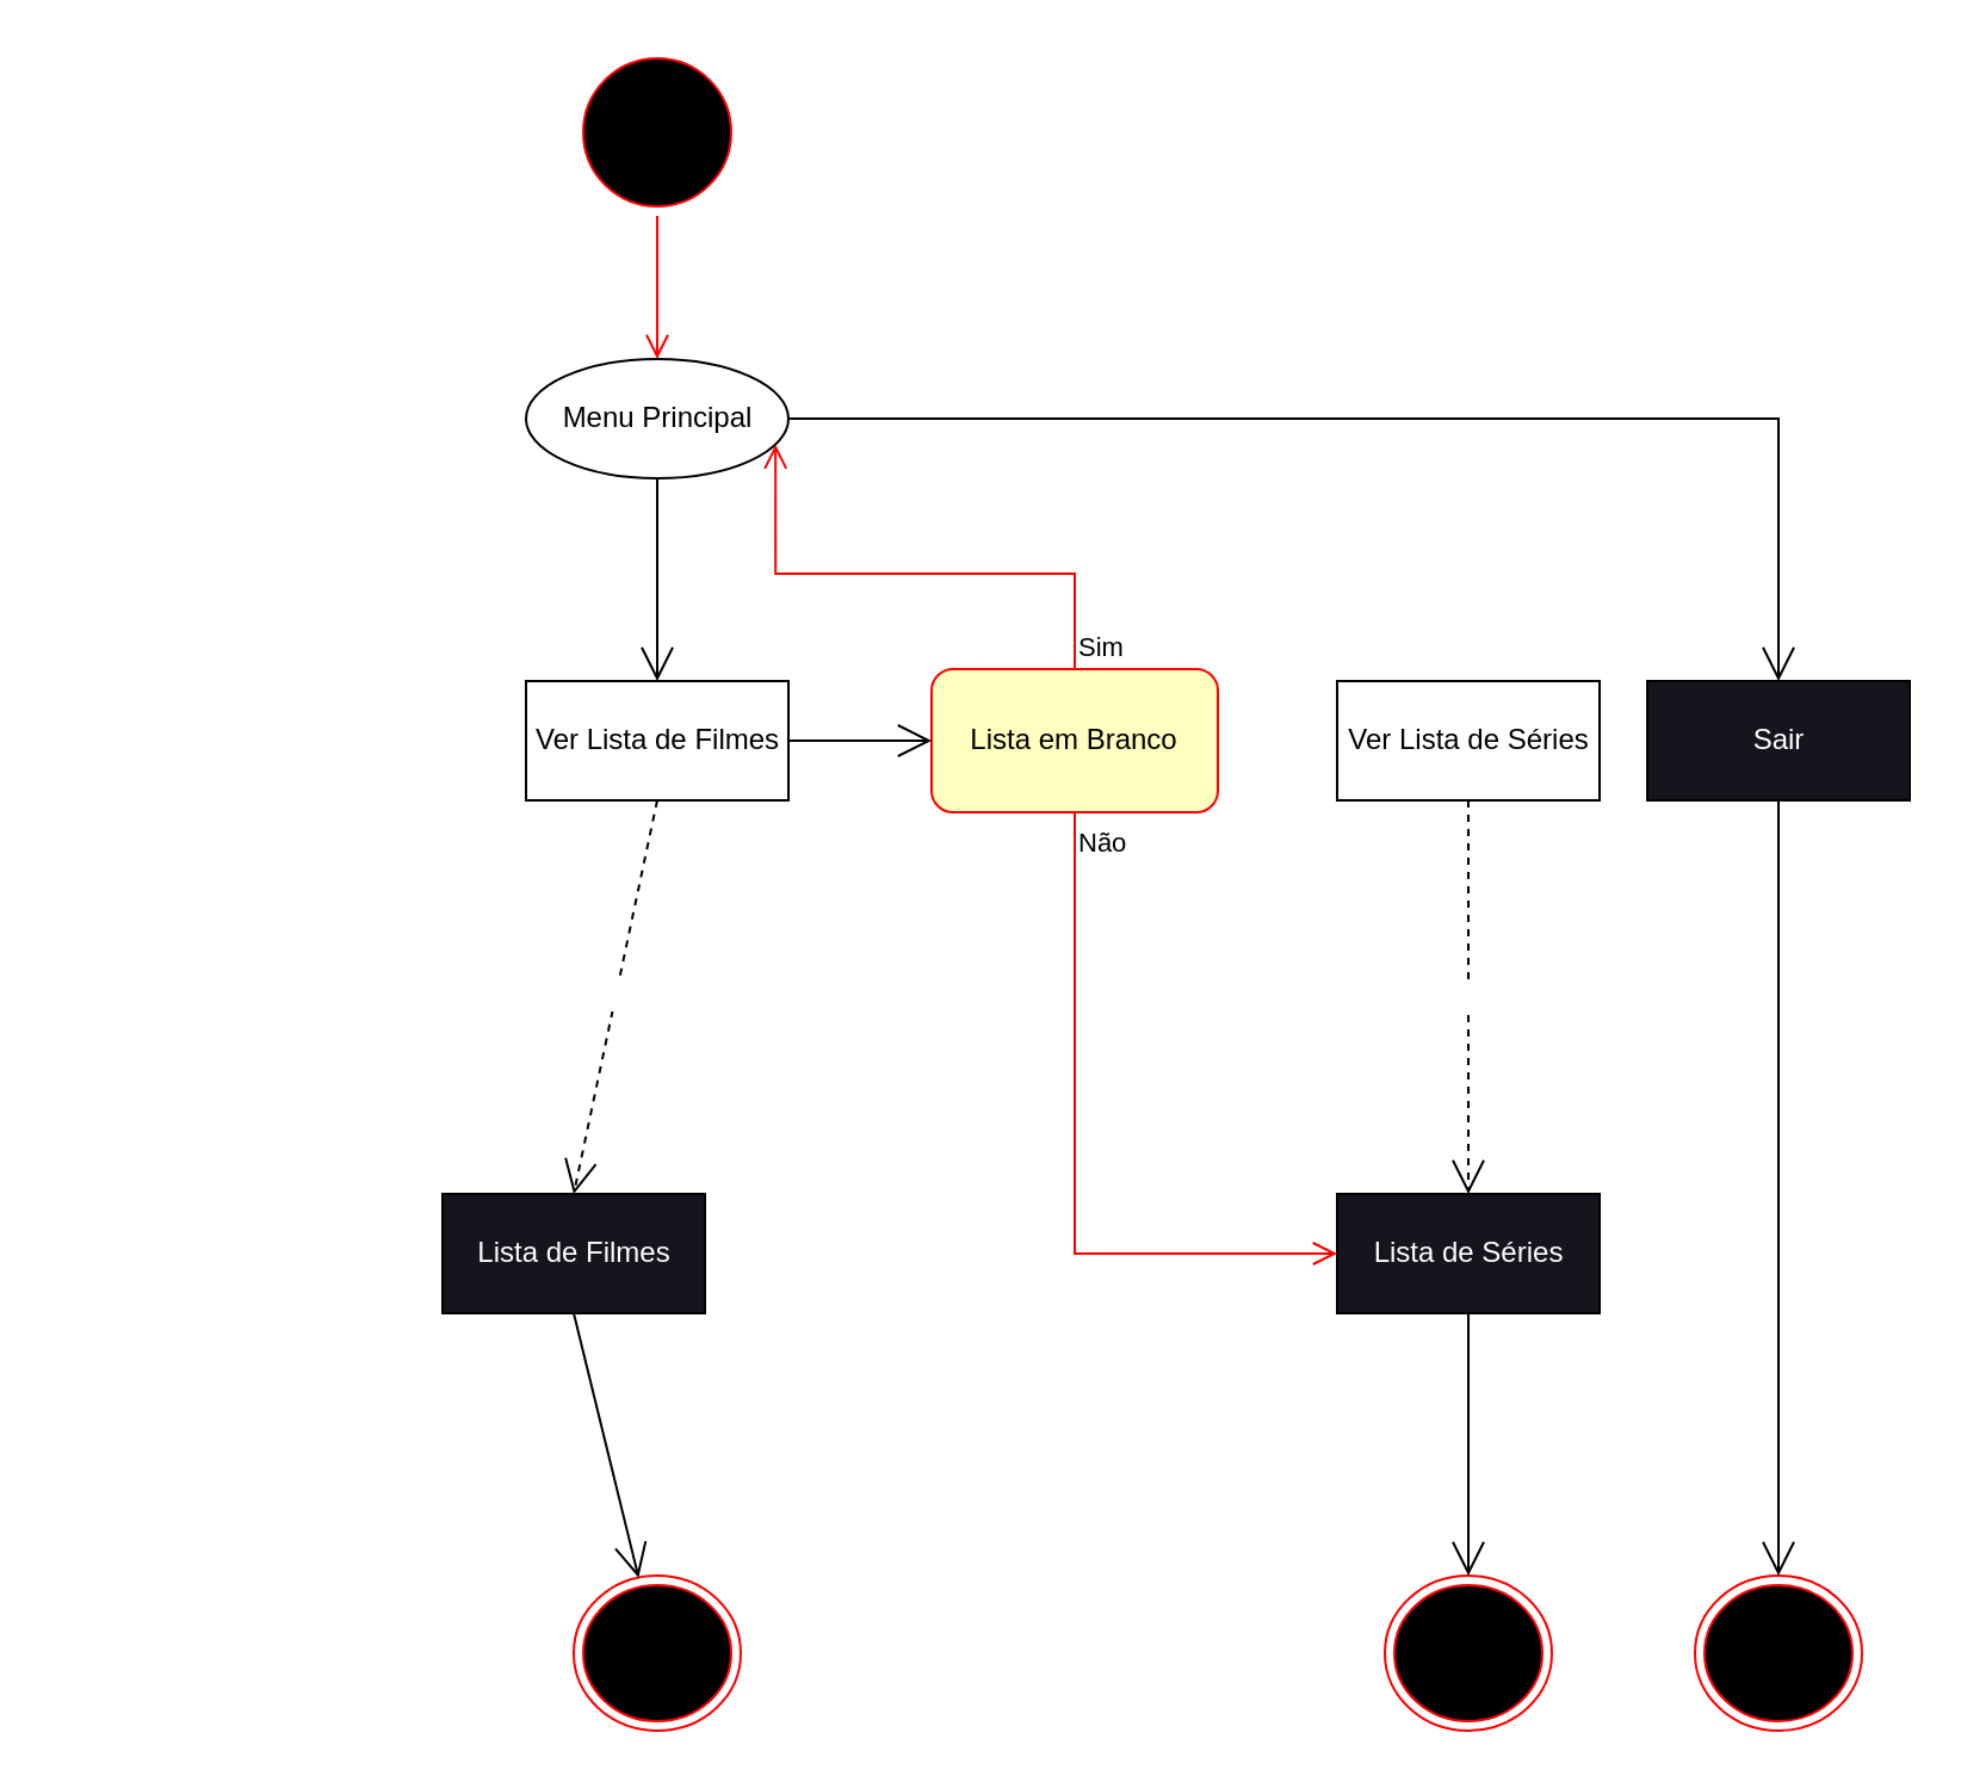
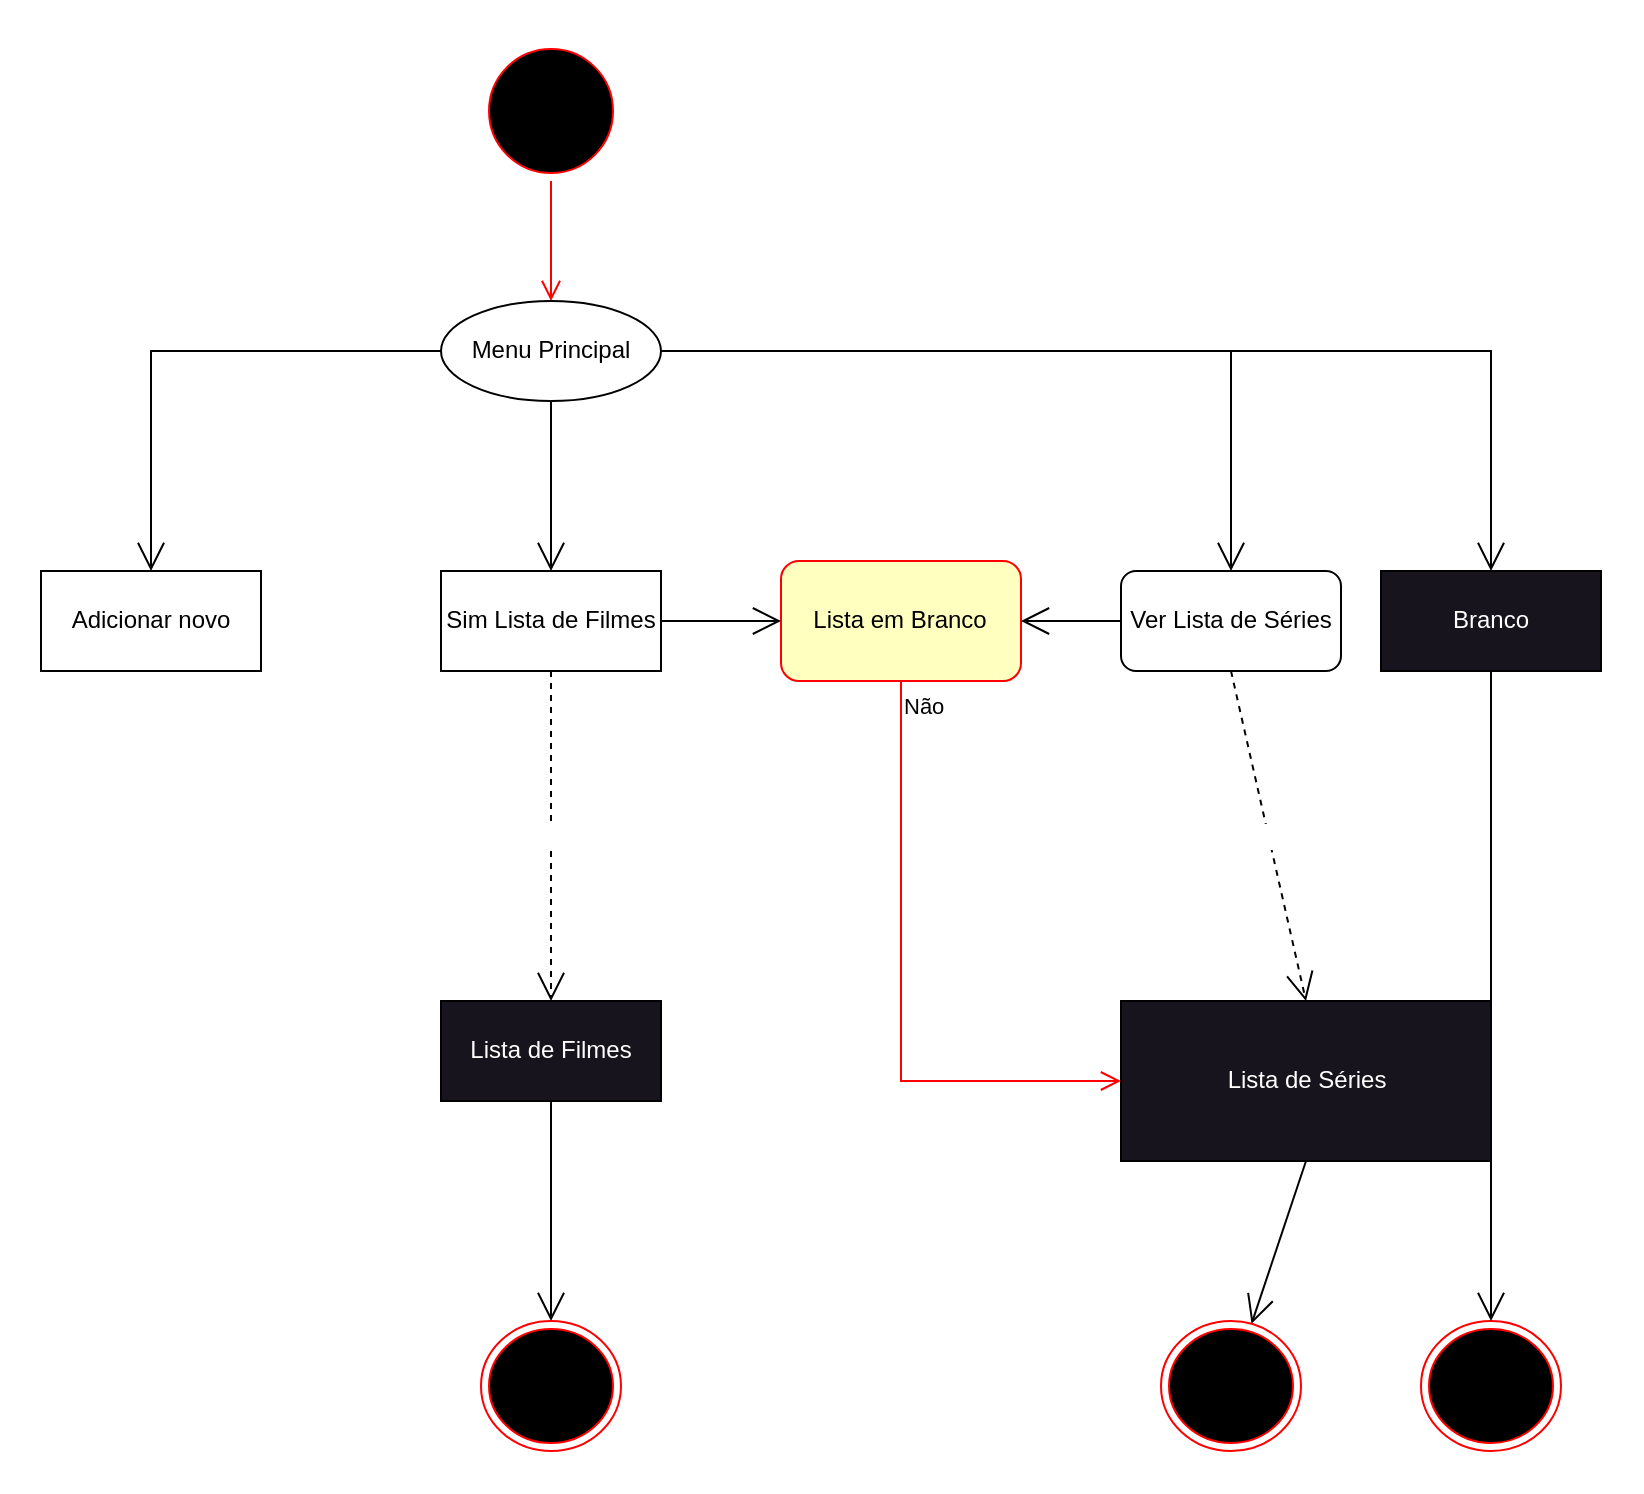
+ <mxCell id="8" value="" style="endArrow=open;endFill=1;endSize=12;html=1;rounded=0;exitX=0;exitY=0.5;exitDx=0;exitDy=0;entryX=0.5;entryY=0;entryDx=0;entryDy=0;" parent="1" source="4" target="5" edge="1"><mxGeometry width="160" relative="1" as="geometry"><mxPoint x="70" y="180" as="sourcePoint" /><mxPoint x="230" y="180" as="targetPoint" /><Array as="points"><mxPoint x="75" y="175" /></Array></mxGeometry></mxCell>
+ <mxCell id="9" value="" style="endArrow=open;endFill=1;endSize=12;html=1;rounded=0;exitX=1;exitY=0.5;exitDx=0;exitDy=0;entryX=0.5;entryY=0;entryDx=0;entryDy=0;" parent="1" source="4" target="7" edge="1"><mxGeometry width="160" relative="1" as="geometry"><mxPoint x="314" y="185" as="sourcePoint" /><mxPoint x="85" y="250" as="targetPoint" /><Array as="points"><mxPoint x="615" y="175" /></Array></mxGeometry></mxCell>
- <mxCell id="12" value="Sim" style="edgeStyle=orthogonalEdgeStyle;html=1;align=left;verticalAlign=bottom;endArrow=open;endSize=8;strokeColor=#ff0000;rounded=0;entryX=1;entryY=0.75;entryDx=0;entryDy=0;exitX=0.5;exitY=0;exitDx=0;exitDy=0;" parent="1" source="11" target="4" edge="1"><mxGeometry x="-1" relative="1" as="geometry"><mxPoint x="500" y="390" as="targetPoint" /></mxGeometry></mxCell>
+ <mxCell id="5" value="&lt;div&gt;Adicionar novo&lt;/div&gt;" style="html=1;" parent="1" vertex="1"><mxGeometry x="20" y="285" width="110" height="50" as="geometry" /></mxCell>
- <mxCell id="6" value="Ver Lista de Filmes" style="html=1;" parent="1" vertex="1"><mxGeometry x="220" y="285" width="110" height="50" as="geometry" /></mxCell>
+ <mxCell id="6" value="Sim Lista de Filmes" style="html=1;" parent="1" vertex="1"><mxGeometry x="220" y="285" width="110" height="50" as="geometry" /></mxCell>
+ <mxCell id="14" value="" style="endArrow=open;endFill=1;endSize=12;html=1;rounded=0;fontColor=#000000;exitX=0;exitY=0.5;exitDx=0;exitDy=0;entryX=1;entryY=0.5;entryDx=0;entryDy=0;" parent="1" source="7" target="11" edge="1"><mxGeometry width="160" relative="1" as="geometry"><mxPoint x="620" y="380" as="sourcePoint" /><mxPoint x="780" y="380" as="targetPoint" /></mxGeometry></mxCell>
- <mxCell id="7" value="Ver Lista de Séries" style="html=1;" parent="1" vertex="1"><mxGeometry x="560" y="285" width="110" height="50" as="geometry" /></mxCell>
+ <mxCell id="7" value="Ver Lista de Séries" style="html=1;rounded=1;" parent="1" vertex="1"><mxGeometry x="560" y="285" width="110" height="50" as="geometry" /></mxCell>
- <mxCell id="20" value="Sair" style="html=1;fontColor=#ffffff;fillColor=#18141d;" parent="1" vertex="1"><mxGeometry x="690" y="285" width="110" height="50" as="geometry" /></mxCell>
+ <mxCell id="20" value="Branco" style="html=1;fontColor=#ffffff;fillColor=#18141d;" parent="1" vertex="1"><mxGeometry x="690" y="285" width="110" height="50" as="geometry" /></mxCell>
- <mxCell id="15" value="&lt;div&gt;&lt;font color=&quot;#ffffff&quot;&gt;Lista de Filmes&lt;/font&gt;&lt;/div&gt;" style="html=1;fontColor=#000000;fillColor=#18141d;" parent="1" vertex="1"><mxGeometry x="185" y="500" width="110" height="50" as="geometry" /></mxCell>
+ <mxCell id="15" value="&lt;div&gt;&lt;font color=&quot;#ffffff&quot;&gt;Lista de Filmes&lt;/font&gt;&lt;/div&gt;" style="html=1;fontColor=#000000;fillColor=#18141d;" parent="1" vertex="1"><mxGeometry x="220" y="500" width="110" height="50" as="geometry" /></mxCell>
- <mxCell id="16" value="&lt;font color=&quot;#ffffff&quot;&gt;Lista de Séries&lt;/font&gt;" style="html=1;fontColor=#000000;fillColor=#18141d;" parent="1" vertex="1"><mxGeometry x="560" y="500" width="110" height="50" as="geometry" /></mxCell>
+ <mxCell id="16" value="&lt;font color=&quot;#ffffff&quot;&gt;Lista de Séries&lt;/font&gt;" style="html=1;fontColor=#000000;fillColor=#18141d;" parent="1" vertex="1"><mxGeometry x="560" y="500" width="185" height="80" as="geometry" /></mxCell>
